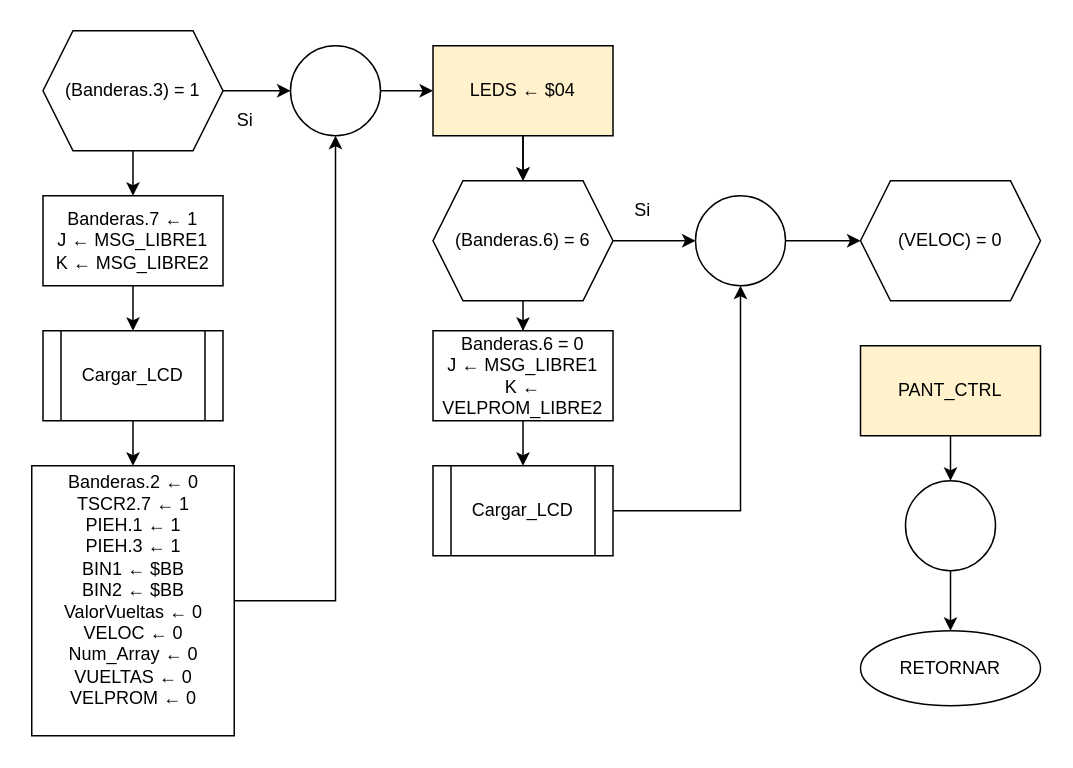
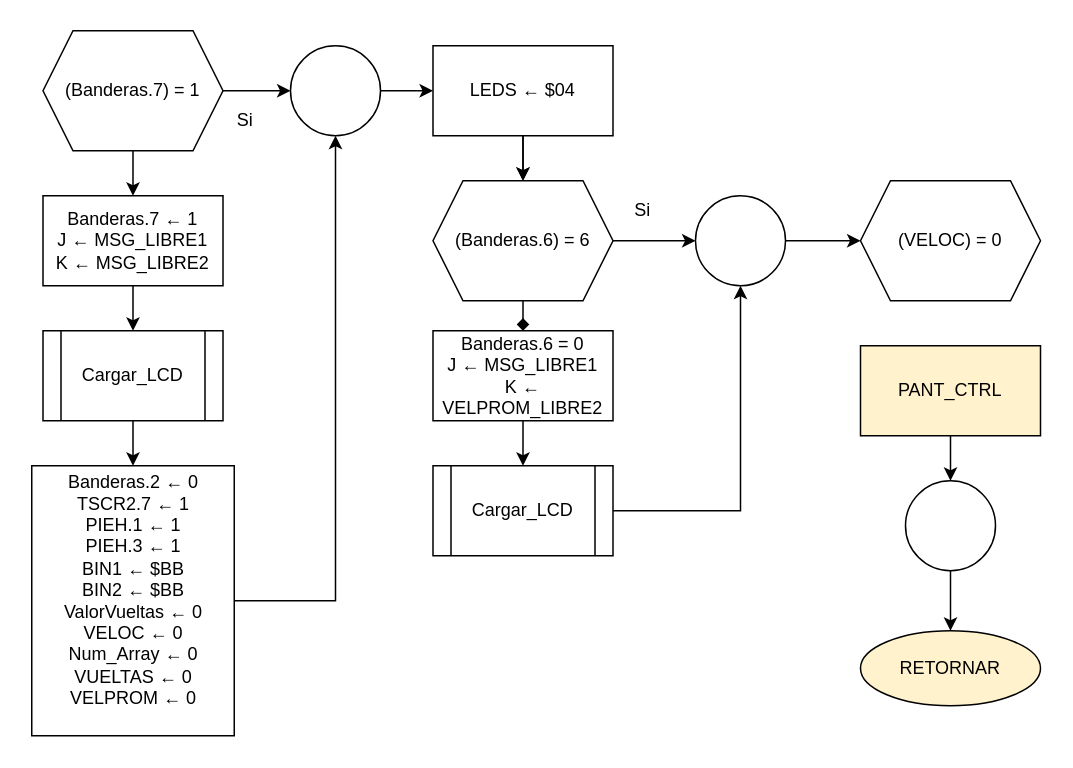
- <mxCell id="4" value="(Banderas.3) = 1" style="shape=hexagon;perimeter=hexagonPerimeter2;whiteSpace=wrap;html=1;fixedSize=1;" vertex="1" parent="1"><mxGeometry x="28" y="20" width="120" height="80" as="geometry" /></mxCell>
+ <mxCell id="4" value="(Banderas.7) = 1" style="shape=hexagon;perimeter=hexagonPerimeter2;whiteSpace=wrap;html=1;fixedSize=1;" vertex="1" parent="1"><mxGeometry x="28" y="20" width="120" height="80" as="geometry" /></mxCell>
- <mxCell id="25" value="LEDS ← $04" style="whiteSpace=wrap;html=1;fillColor=#fff2cc;" vertex="1" parent="1"><mxGeometry x="288" y="30" width="120" height="60" as="geometry" /></mxCell>
+ <mxCell id="25" value="LEDS ← $04" style="whiteSpace=wrap;html=1;" vertex="1" parent="1"><mxGeometry x="288" y="30" width="120" height="60" as="geometry" /></mxCell>
- <mxCell id="12" value="" style="edgeStyle=orthogonalEdgeStyle;rounded=0;orthogonalLoop=1;jettySize=auto;html=1;" edge="1" parent="1" source="14" target="16"><mxGeometry relative="1" as="geometry" /></mxCell>
+ <mxCell id="12" value="" style="edgeStyle=orthogonalEdgeStyle;rounded=0;orthogonalLoop=1;jettySize=auto;html=1;endArrow=diamond;" edge="1" parent="1" source="14" target="16"><mxGeometry relative="1" as="geometry" /></mxCell>
- <mxCell id="22" value="RETORNAR" style="ellipse;whiteSpace=wrap;html=1;" vertex="1" parent="1"><mxGeometry x="573" y="420" width="120" height="50" as="geometry" /></mxCell>
+ <mxCell id="22" value="RETORNAR" style="ellipse;whiteSpace=wrap;html=1;fillColor=#fff2cc;" vertex="1" parent="1"><mxGeometry x="573" y="420" width="120" height="50" as="geometry" /></mxCell>
